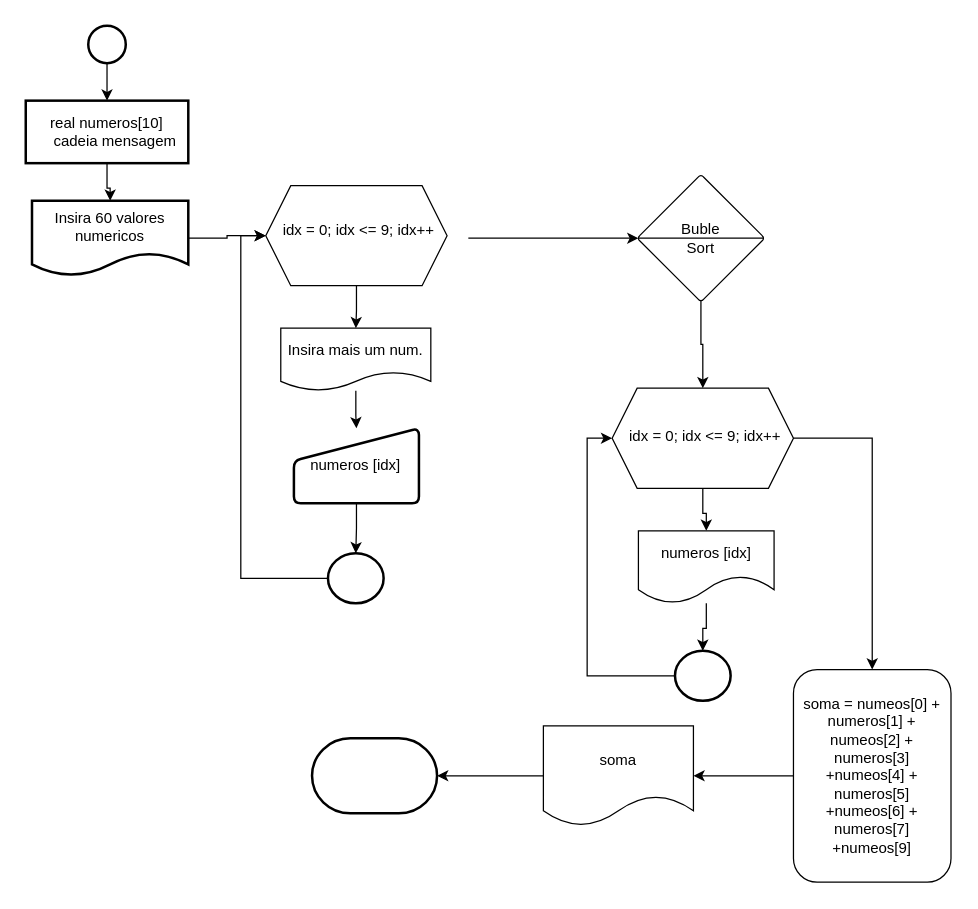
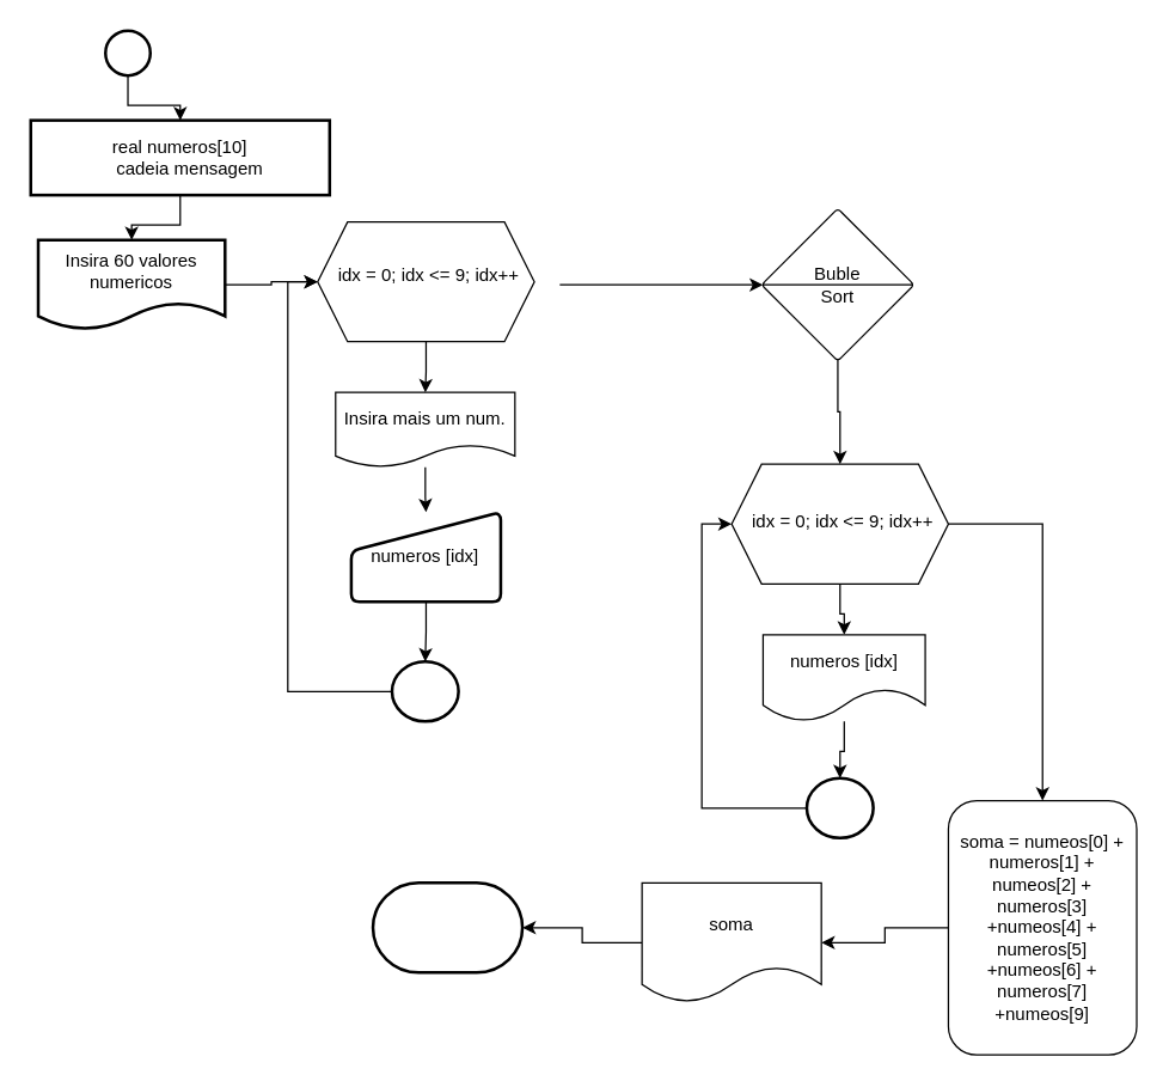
- <mxCell id="6" value="&lt;div&gt;real numeros[10]&lt;/div&gt;&lt;div&gt;&amp;nbsp; &amp;nbsp; cadeia mensagem&lt;/div&gt;" style="whiteSpace=wrap;html=1;strokeWidth=2;" parent="1" vertex="1"><mxGeometry x="20" y="80" width="130" height="50" as="geometry" /></mxCell>
+ <mxCell id="6" value="&lt;div&gt;real numeros[10]&lt;/div&gt;&lt;div&gt;&amp;nbsp; &amp;nbsp; cadeia mensagem&lt;/div&gt;" style="whiteSpace=wrap;html=1;strokeWidth=2;" parent="1" vertex="1"><mxGeometry x="20" y="80" width="200" height="50" as="geometry" /></mxCell>
- <mxCell id="33" value="soma" style="shape=document;whiteSpace=wrap;html=1;boundedLbl=1;rounded=1;" vertex="1" parent="1"><mxGeometry x="434" y="580" width="120" height="80" as="geometry" /></mxCell>
+ <mxCell id="33" value="soma" style="shape=document;whiteSpace=wrap;html=1;boundedLbl=1;rounded=1;" vertex="1" parent="1"><mxGeometry x="429" y="590" width="120" height="80" as="geometry" /></mxCell>
